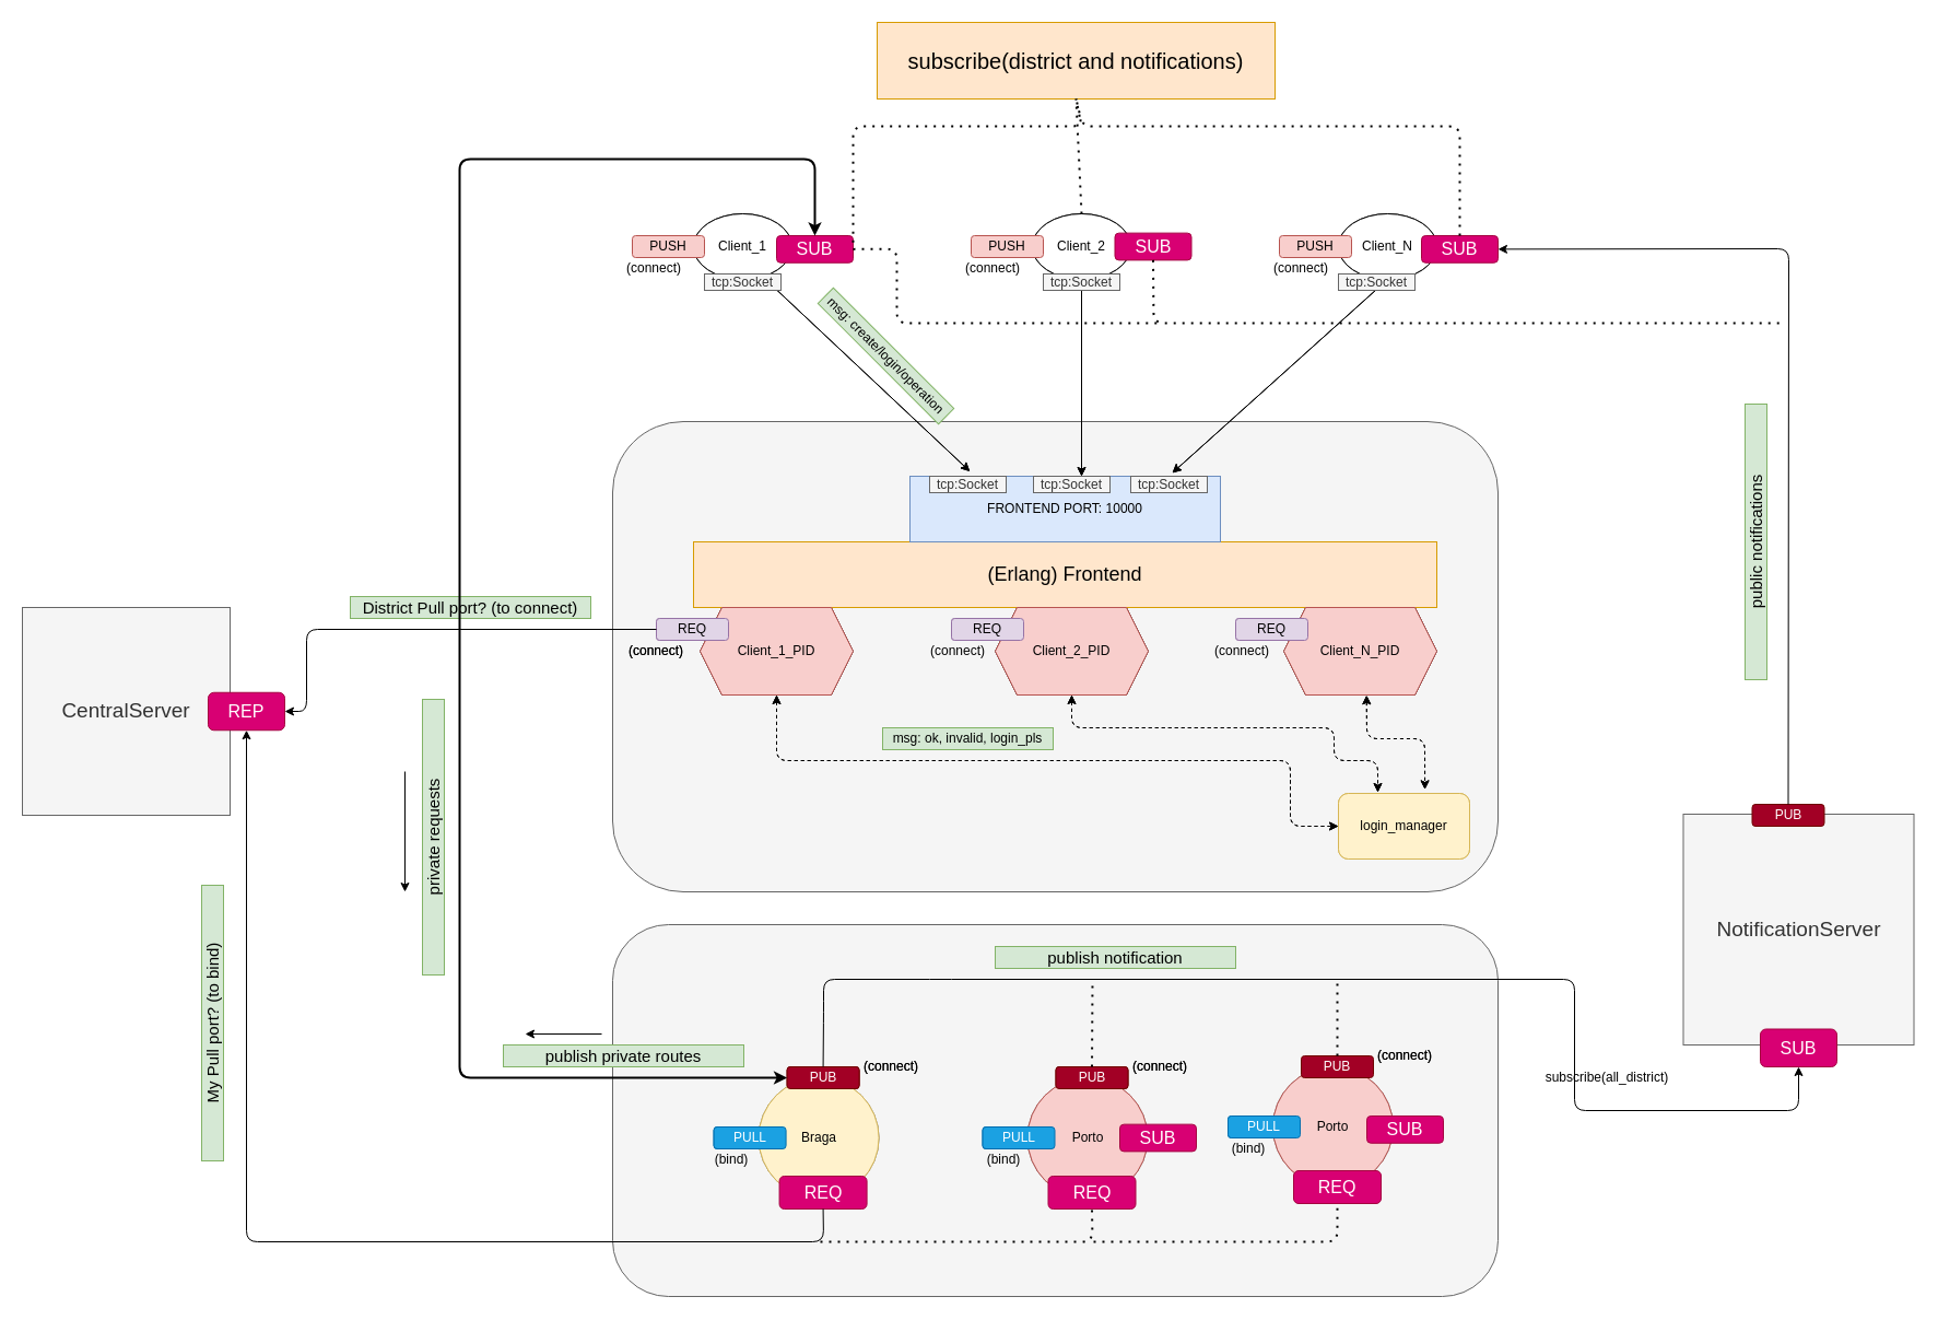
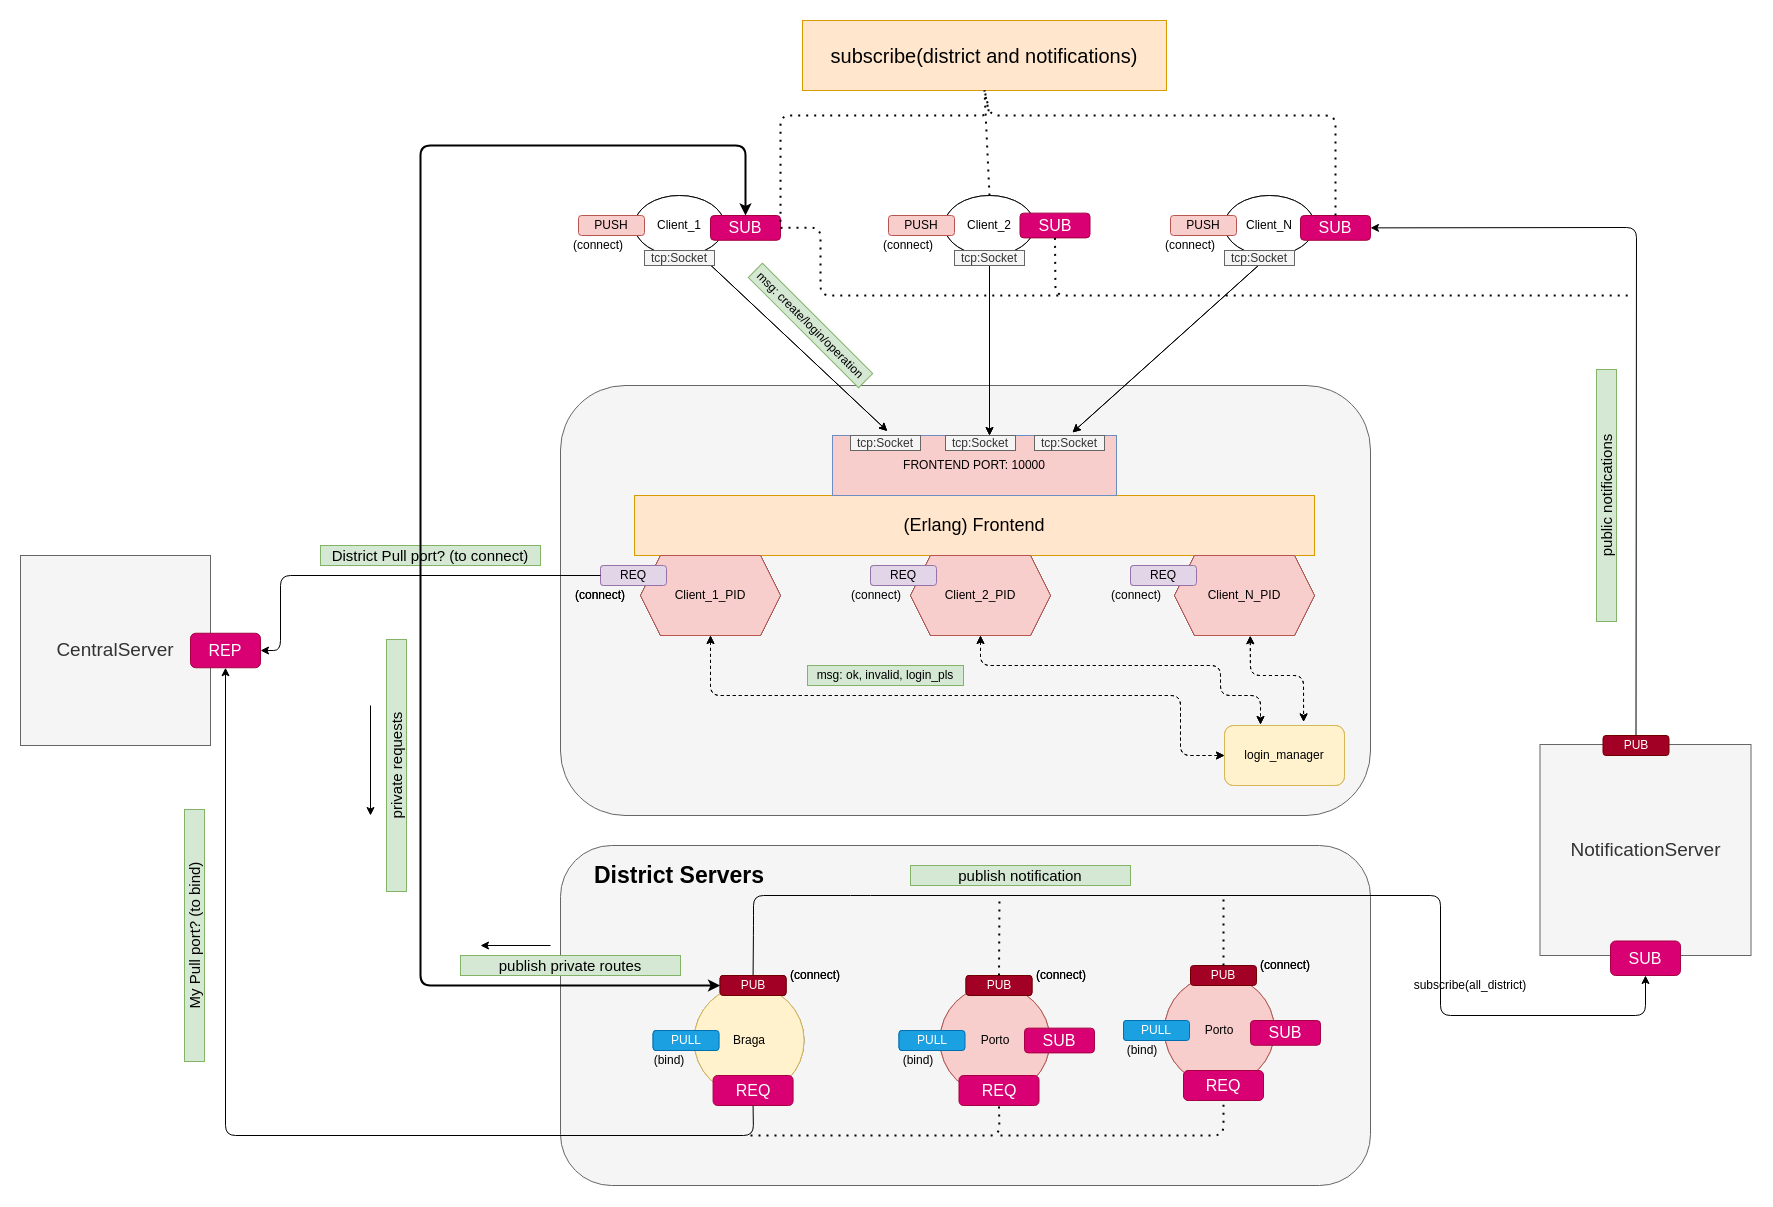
- <mxCell id="40" value="FRONTEND PORT: 10000" style="rounded=0;whiteSpace=wrap;html=1;fillColor=#dae8fc;strokeColor=#6c8ebf;" vertex="1" parent="1"><mxGeometry x="832" y="435" width="284" height="60" as="geometry" /></mxCell>
+ <mxCell id="40" value="FRONTEND PORT: 10000" style="rounded=0;whiteSpace=wrap;html=1;fillColor=#f8cecc;strokeColor=#6c8ebf;" vertex="1" parent="1"><mxGeometry x="832" y="435" width="284" height="60" as="geometry" /></mxCell>
+ <mxCell id="96" value="&lt;span style=&quot;font-size: 23px&quot;&gt;&lt;b&gt;District Servers&lt;/b&gt;&lt;/span&gt;" style="text;html=1;strokeColor=none;fillColor=none;align=center;verticalAlign=middle;whiteSpace=wrap;rounded=0;" vertex="1" parent="1"><mxGeometry x="592" y="865" width="174" height="20" as="geometry" /></mxCell>
